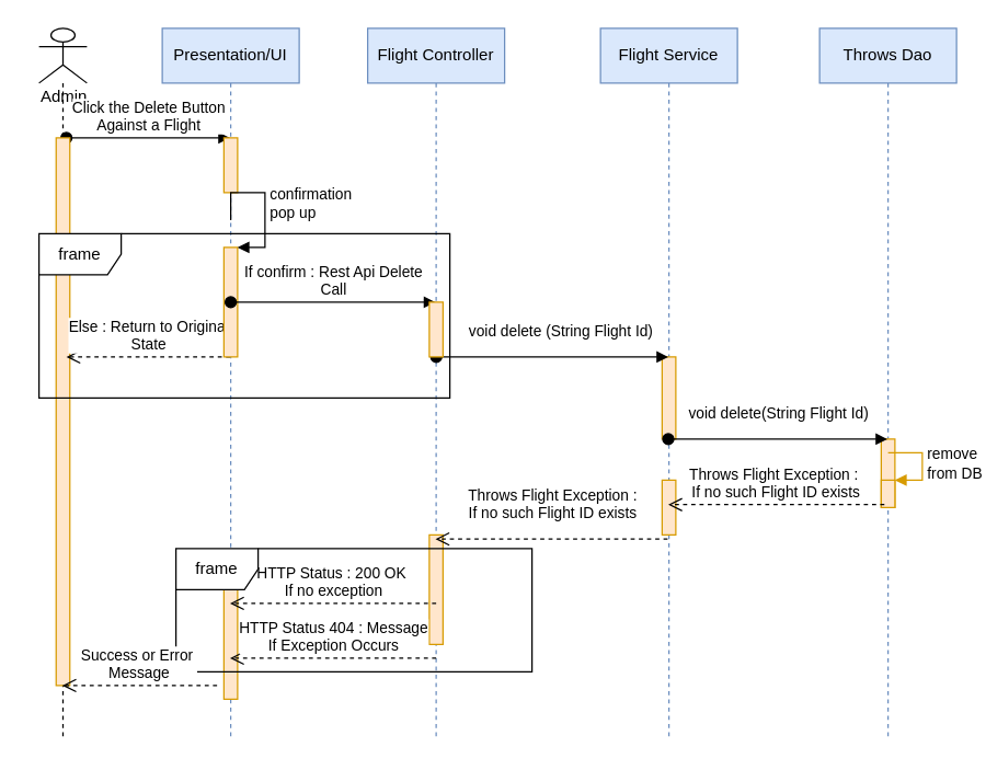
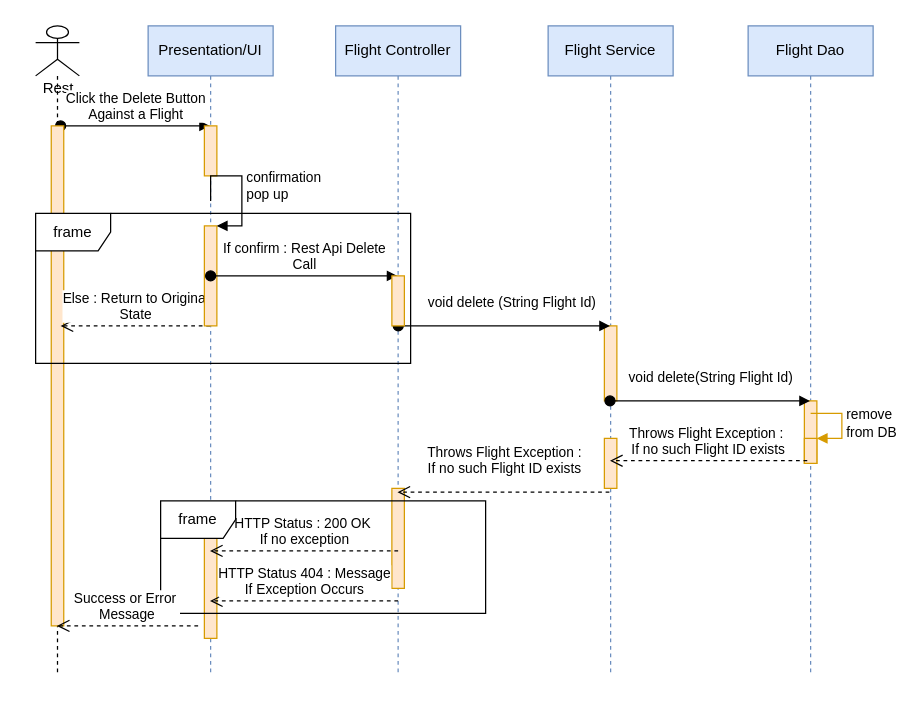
- <mxCell id="18" value="Throws Dao" style="shape=umlLifeline;perimeter=lifelinePerimeter;whiteSpace=wrap;html=1;container=1;collapsible=0;recursiveResize=0;outlineConnect=0;fillColor=#dae8fc;strokeColor=#6c8ebf;" vertex="1" parent="1"><mxGeometry x="598" y="20" width="100" height="520" as="geometry" /></mxCell>
+ <mxCell id="18" value="Flight Dao" style="shape=umlLifeline;perimeter=lifelinePerimeter;whiteSpace=wrap;html=1;container=1;collapsible=0;recursiveResize=0;outlineConnect=0;fillColor=#dae8fc;strokeColor=#6c8ebf;" vertex="1" parent="1"><mxGeometry x="598" y="20" width="100" height="520" as="geometry" /></mxCell>
- <mxCell id="3" value="Admin" style="text;html=1;align=center;verticalAlign=middle;resizable=0;points=[];autosize=1;" vertex="1" parent="2"><mxGeometry x="-7.5" y="40" width="50" height="20" as="geometry" /></mxCell>
+ <mxCell id="3" value="Rest" style="text;html=1;align=center;verticalAlign=middle;resizable=0;points=[];autosize=1;" vertex="1" parent="2"><mxGeometry x="-7.5" y="40" width="50" height="20" as="geometry" /></mxCell>
